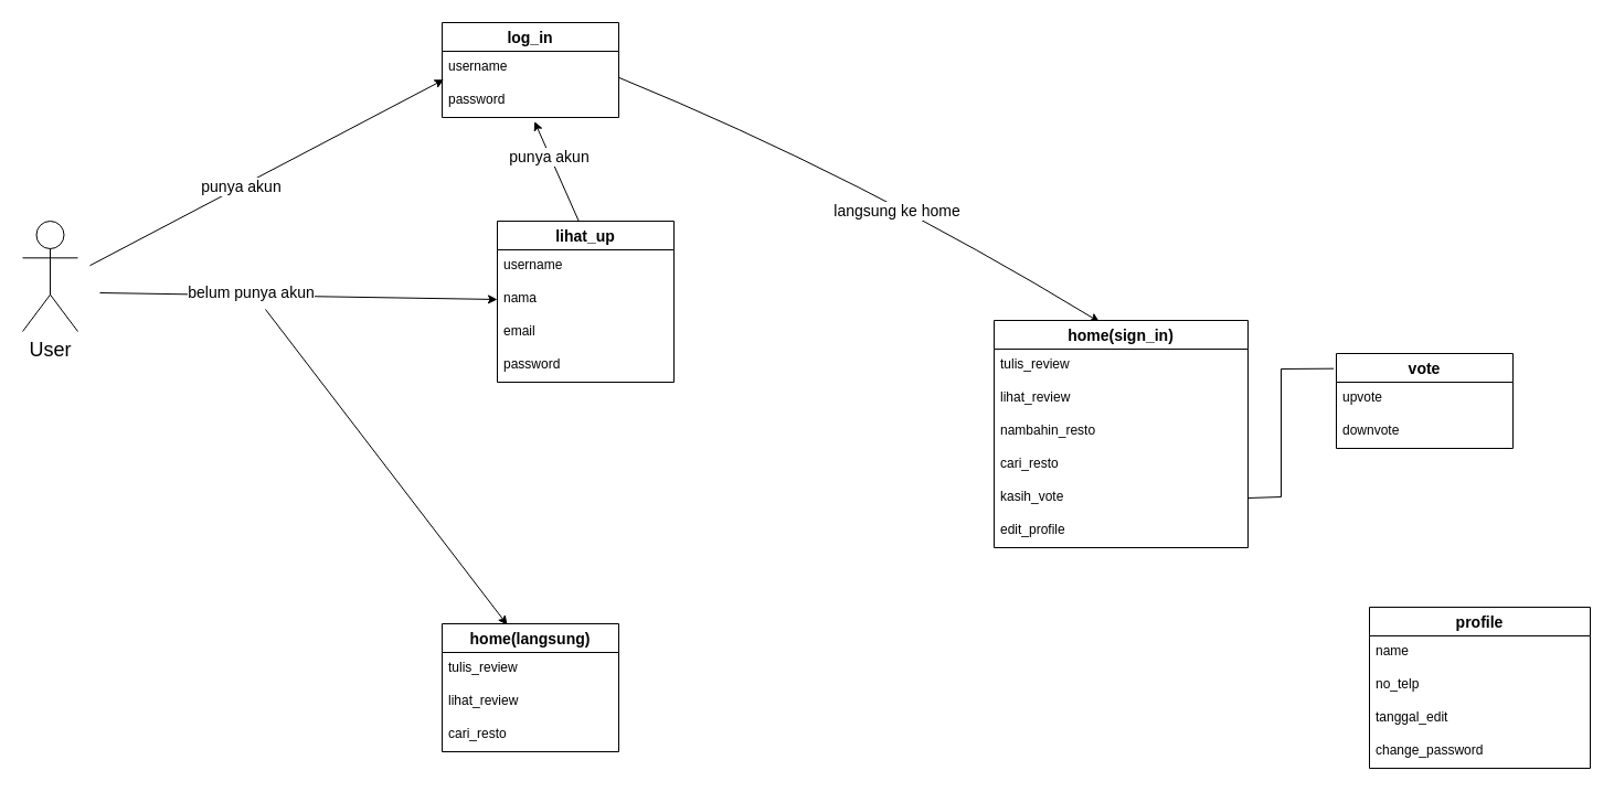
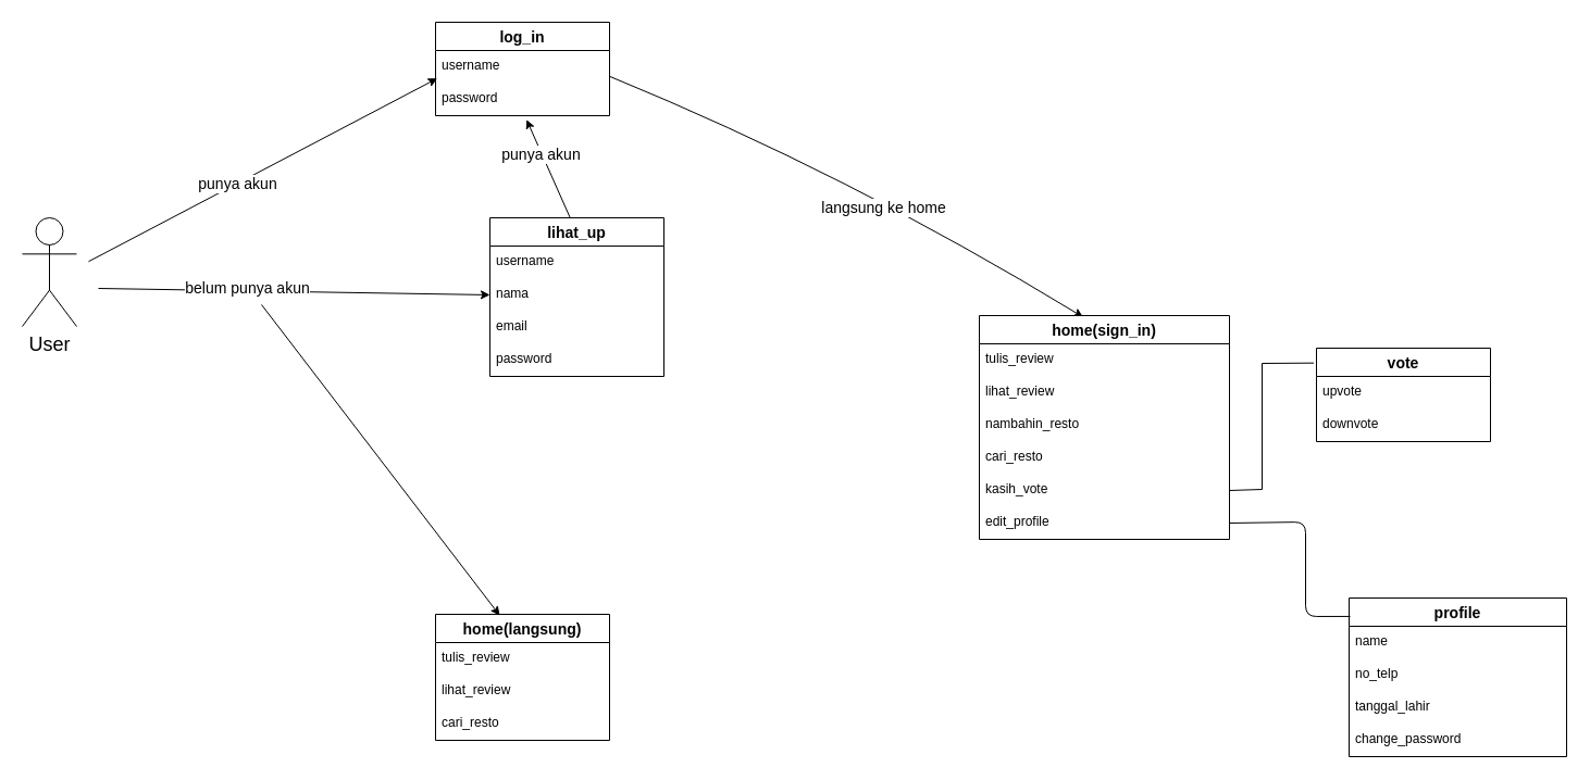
+ <mxCell id="39" value="" style="endArrow=none;html=1;exitX=1;exitY=0.5;exitDx=0;exitDy=0;entryX=0.005;entryY=0.116;entryDx=0;entryDy=0;entryPerimeter=0;" edge="1" parent="1" source="25" target="34"><mxGeometry width="50" height="50" relative="1" as="geometry"><mxPoint x="1000" y="660" as="sourcePoint" /><mxPoint x="1200" y="570" as="targetPoint" /><Array as="points"><mxPoint x="1200" y="480" /><mxPoint x="1200" y="567" /></Array></mxGeometry></mxCell>
- <mxCell id="37" value="tanggal_edit" style="text;strokeColor=none;fillColor=none;spacingLeft=4;spacingRight=4;overflow=hidden;rotatable=0;points=[[0,0.5],[1,0.5]];portConstraint=eastwest;fontSize=12;" vertex="1" parent="34"><mxGeometry y="86" width="200" height="30" as="geometry" /></mxCell>
+ <mxCell id="37" value="tanggal_lahir" style="text;strokeColor=none;fillColor=none;spacingLeft=4;spacingRight=4;overflow=hidden;rotatable=0;points=[[0,0.5],[1,0.5]];portConstraint=eastwest;fontSize=12;" vertex="1" parent="34"><mxGeometry y="86" width="200" height="30" as="geometry" /></mxCell>
